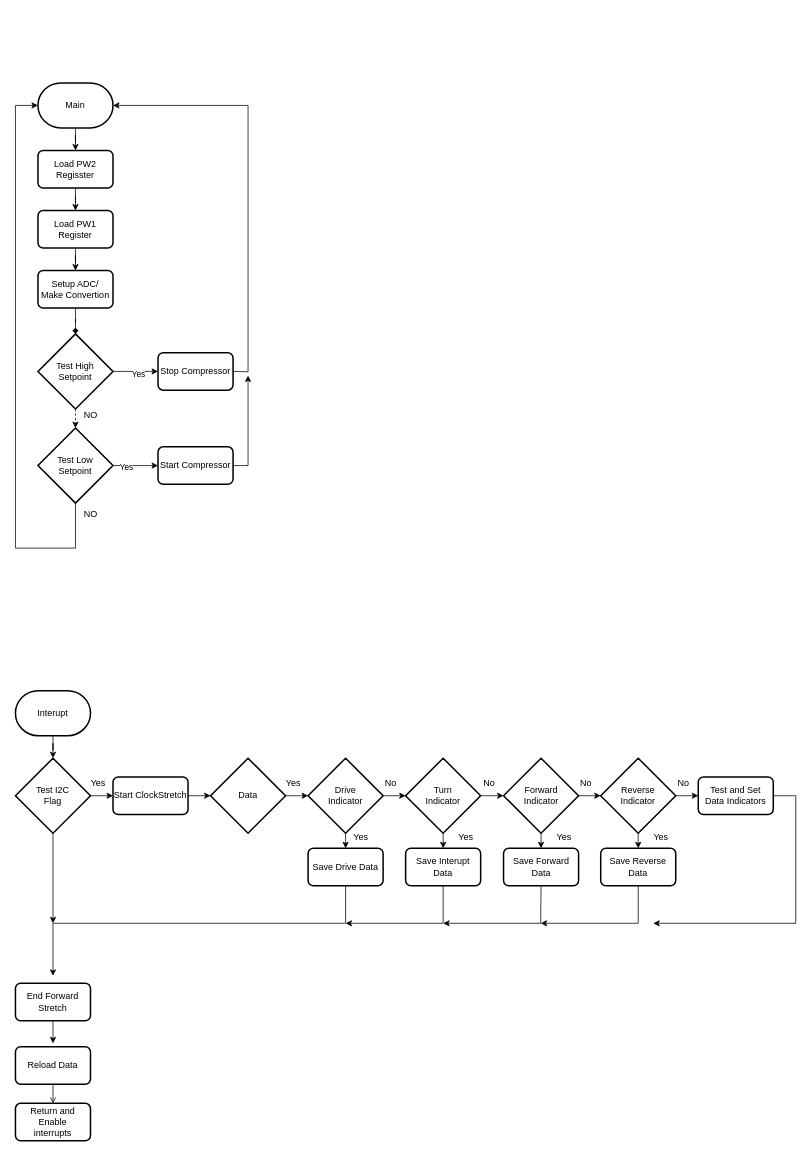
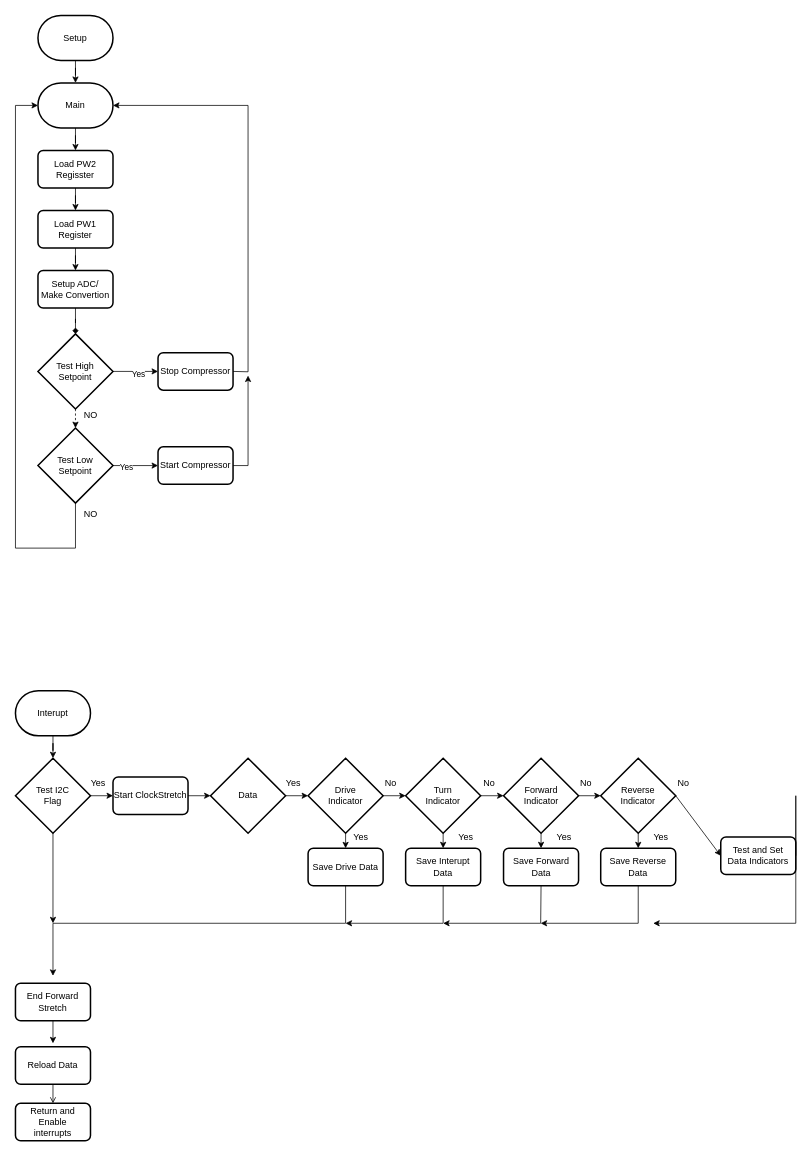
+ <mxCell id="5" value="Setup" style="strokeWidth=2;html=1;shape=mxgraph.flowchart.terminator;whiteSpace=wrap;" vertex="1" parent="1"><mxGeometry x="50" y="20" width="100" height="60" as="geometry" /></mxCell>
+ <mxCell id="4" value="" style="edgeStyle=orthogonalEdgeStyle;rounded=0;orthogonalLoop=1;jettySize=auto;html=1;" edge="1" parent="1" source="5" target="3"><mxGeometry relative="1" as="geometry" /></mxCell>
- <mxCell id="48" value="&lt;div&gt;Test and Set &lt;br&gt;&lt;/div&gt;&lt;div&gt;Data Indicators &lt;br&gt;&lt;/div&gt;" style="rounded=1;whiteSpace=wrap;html=1;absoluteArcSize=1;arcSize=14;strokeWidth=2;" vertex="1" parent="1"><mxGeometry x="930" y="1035" width="100" height="50" as="geometry" /></mxCell>
+ <mxCell id="48" value="&lt;div&gt;Test and Set &lt;br&gt;&lt;/div&gt;&lt;div&gt;Data Indicators &lt;br&gt;&lt;/div&gt;" style="rounded=1;whiteSpace=wrap;html=1;absoluteArcSize=1;arcSize=14;strokeWidth=2;" vertex="1" parent="1"><mxGeometry x="960" y="1115" width="100" height="50" as="geometry" /></mxCell>
